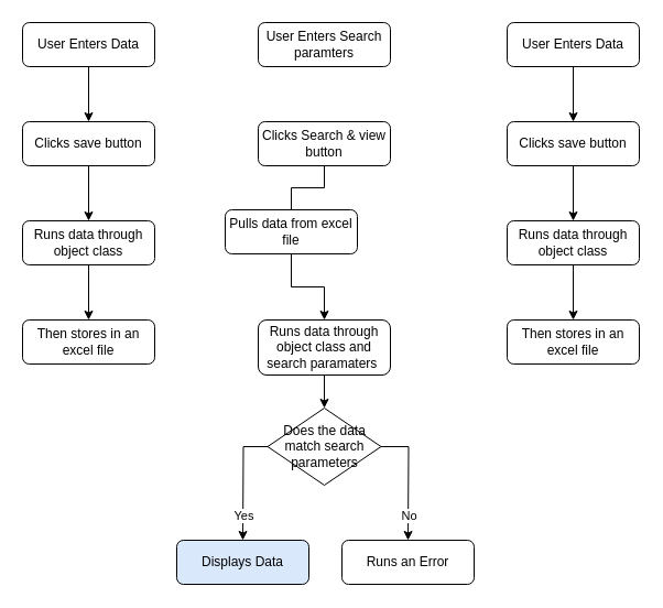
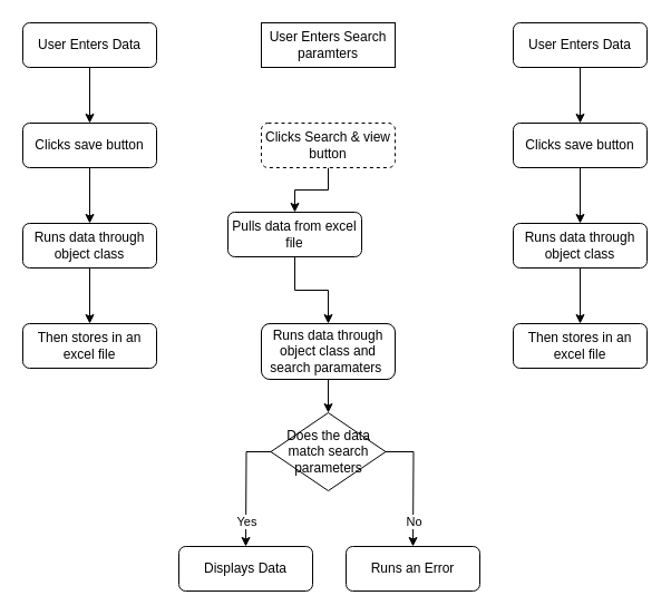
- <mxCell id="9" value="User Enters Search paramters" style="rounded=1;whiteSpace=wrap;html=1;fontSize=12;glass=0;strokeWidth=1;shadow=0;" vertex="1" parent="1"><mxGeometry x="234" y="20" width="120" height="40" as="geometry" /></mxCell>
+ <mxCell id="9" value="User Enters Search paramters" style="whiteSpace=wrap;html=1;fontSize=12;glass=0;strokeWidth=1;shadow=0;rounded=0;" vertex="1" parent="1"><mxGeometry x="234" y="20" width="120" height="40" as="geometry" /></mxCell>
- <mxCell id="11" value="Clicks Search &amp;amp; view button" style="rounded=1;whiteSpace=wrap;html=1;fontSize=12;glass=0;strokeWidth=1;shadow=0;" vertex="1" parent="1"><mxGeometry x="234" y="110" width="120" height="40" as="geometry" /></mxCell>
+ <mxCell id="11" value="Clicks Search &amp;amp; view button" style="rounded=1;whiteSpace=wrap;html=1;fontSize=12;glass=0;strokeWidth=1;shadow=0;dashed=1;" vertex="1" parent="1"><mxGeometry x="234" y="110" width="120" height="40" as="geometry" /></mxCell>
- <mxCell id="10" style="edgeStyle=orthogonalEdgeStyle;rounded=0;orthogonalLoop=1;jettySize=auto;html=1;entryX=0.5;entryY=0;entryDx=0;entryDy=0;endArrow=none;" edge="1" parent="1" source="11" target="15"><mxGeometry relative="1" as="geometry" /></mxCell>
+ <mxCell id="10" style="edgeStyle=orthogonalEdgeStyle;rounded=0;orthogonalLoop=1;jettySize=auto;html=1;entryX=0.5;entryY=0;entryDx=0;entryDy=0;" edge="1" parent="1" source="11" target="15"><mxGeometry relative="1" as="geometry" /></mxCell>
- <mxCell id="28" value="Displays Data" style="rounded=1;whiteSpace=wrap;html=1;fontSize=12;glass=0;strokeWidth=1;shadow=0;fillColor=#dae8fc;" vertex="1" parent="1"><mxGeometry x="160" y="490" width="120" height="40" as="geometry" /></mxCell>
+ <mxCell id="28" value="Displays Data" style="rounded=1;whiteSpace=wrap;html=1;fontSize=12;glass=0;strokeWidth=1;shadow=0;" vertex="1" parent="1"><mxGeometry x="160" y="490" width="120" height="40" as="geometry" /></mxCell>
